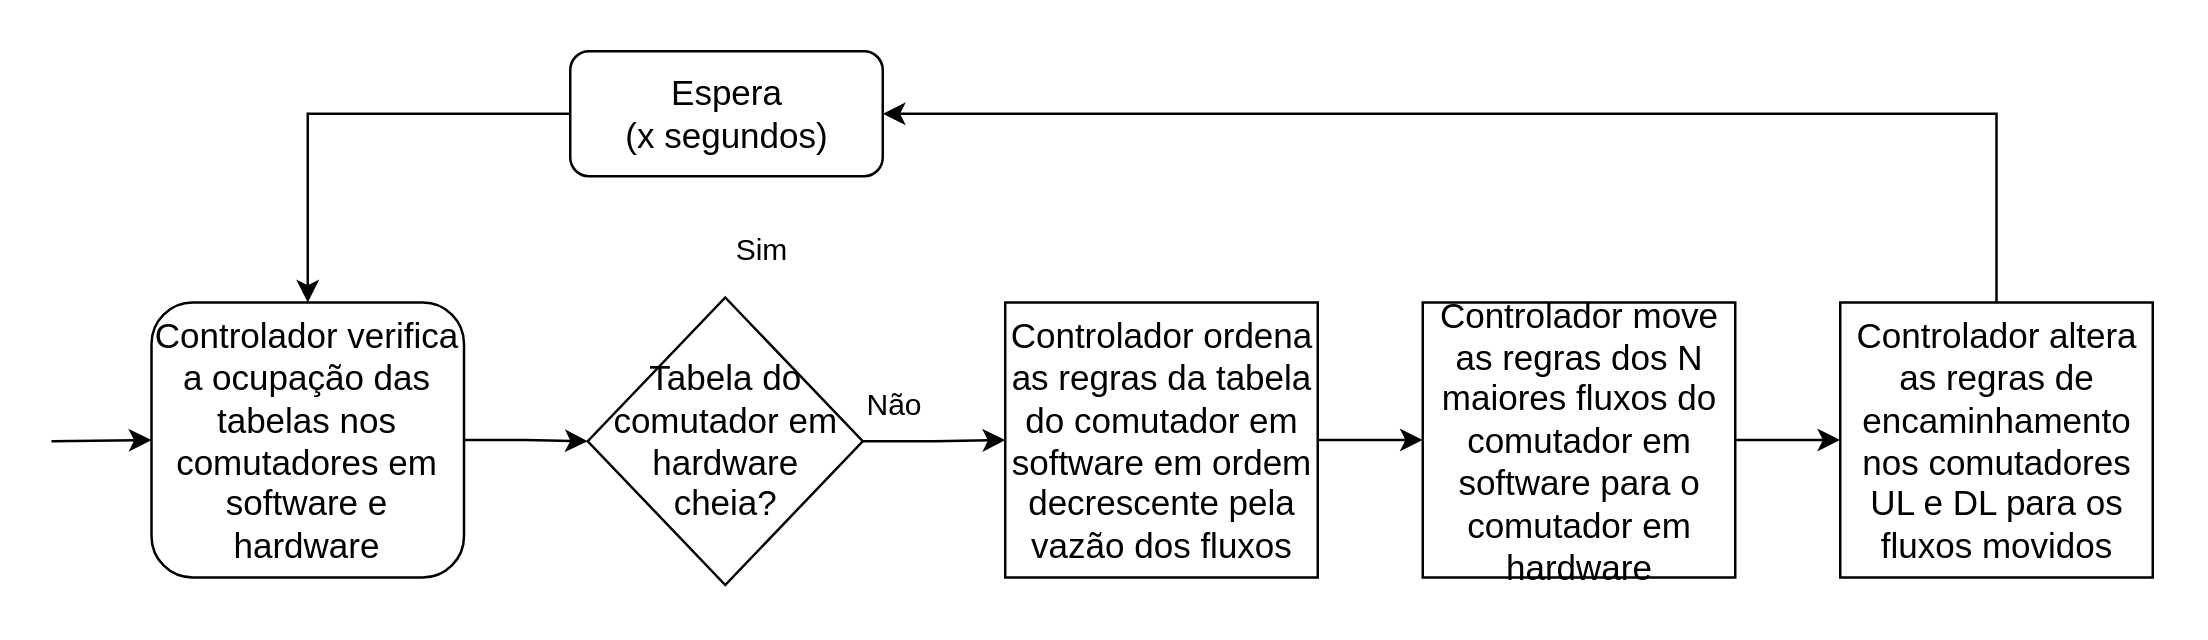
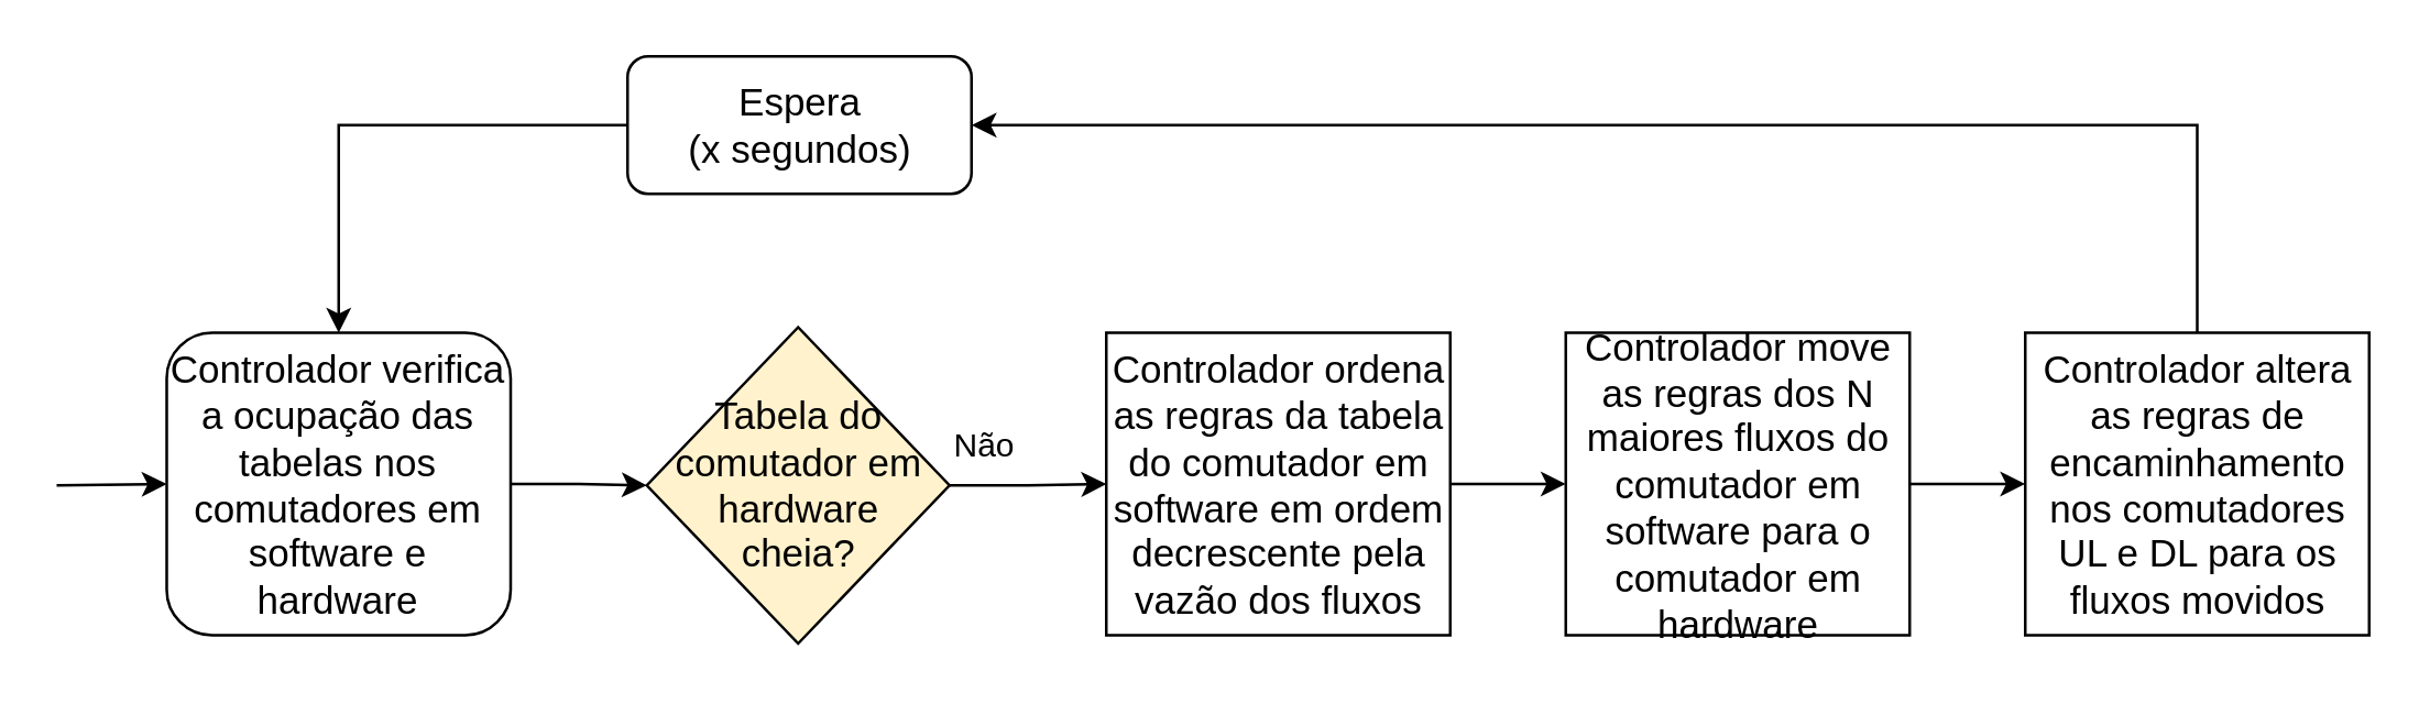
- <mxCell id="15" value="Sim" style="text;html=1;align=center;verticalAlign=middle;resizable=0;points=[];;autosize=1;" parent="1" vertex="1"><mxGeometry x="284" y="90" width="40" height="20" as="geometry" /></mxCell>
- <mxCell id="5" value="&lt;div style=&quot;font-size: 14px&quot;&gt;&lt;font style=&quot;font-size: 14px&quot;&gt;Tabela do comutador em hardware &lt;br&gt;&lt;/font&gt;&lt;/div&gt;&lt;div style=&quot;font-size: 14px&quot;&gt;&lt;font style=&quot;font-size: 14px&quot;&gt;cheia?&lt;/font&gt;&lt;/div&gt;" style="rhombus;whiteSpace=wrap;html=1;" parent="1" vertex="1"><mxGeometry x="234.5" y="118.5" width="110" height="115" as="geometry" /></mxCell>
+ <mxCell id="5" value="&lt;div style=&quot;font-size: 14px&quot;&gt;&lt;font style=&quot;font-size: 14px&quot;&gt;Tabela do comutador em hardware &lt;br&gt;&lt;/font&gt;&lt;/div&gt;&lt;div style=&quot;font-size: 14px&quot;&gt;&lt;font style=&quot;font-size: 14px&quot;&gt;cheia?&lt;/font&gt;&lt;/div&gt;" style="rhombus;whiteSpace=wrap;html=1;fillColor=#fff2cc;" parent="1" vertex="1"><mxGeometry x="234.5" y="118.5" width="110" height="115" as="geometry" /></mxCell>
